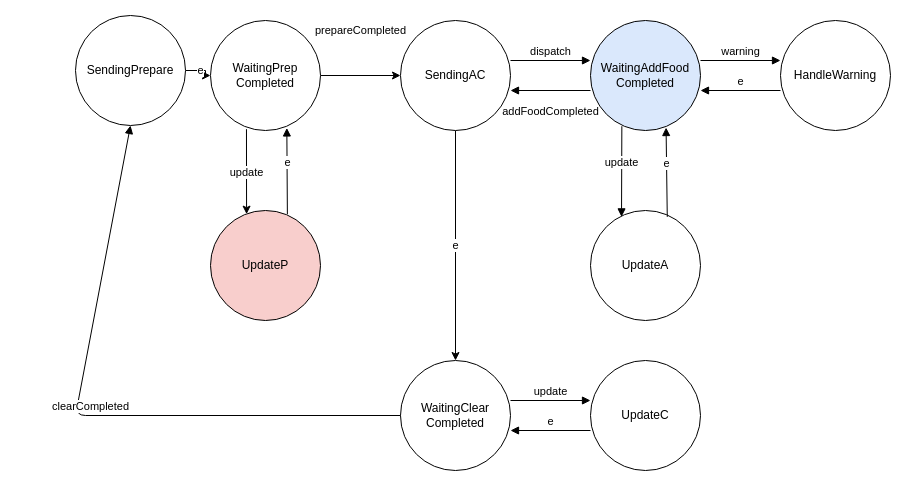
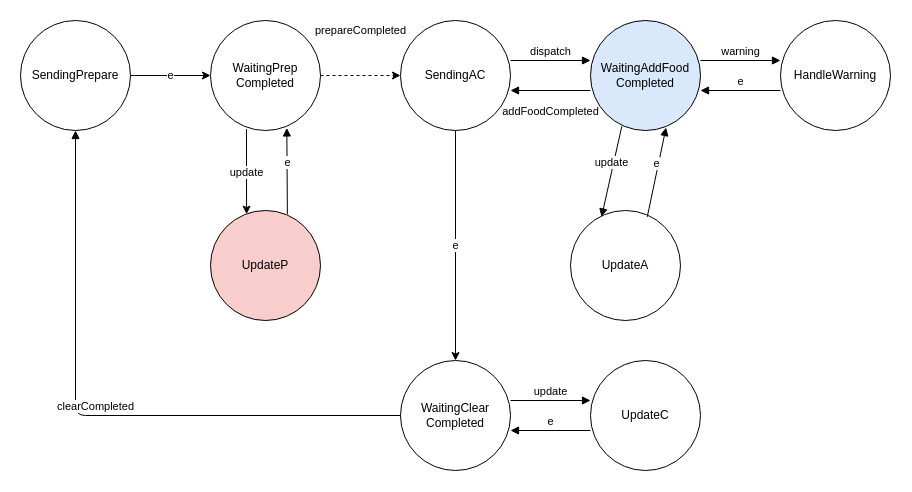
- <mxCell id="3" value="SendingPrepare" style="ellipse;whiteSpace=wrap;html=1;" vertex="1" parent="1"><mxGeometry x="75" y="15" width="110" height="110" as="geometry" /></mxCell>
+ <mxCell id="3" value="SendingPrepare" style="ellipse;whiteSpace=wrap;html=1;" vertex="1" parent="1"><mxGeometry x="20" y="20" width="110" height="110" as="geometry" /></mxCell>
- <mxCell id="4" value="prepareCompleted" style="edgeStyle=orthogonalEdgeStyle;rounded=0;orthogonalLoop=1;jettySize=auto;html=1;" edge="1" parent="1" source="6" target="9"><mxGeometry y="45" relative="1" as="geometry"><mxPoint as="offset" /></mxGeometry></mxCell>
+ <mxCell id="4" value="prepareCompleted" style="edgeStyle=orthogonalEdgeStyle;rounded=0;orthogonalLoop=1;jettySize=auto;html=1;dashed=1;" edge="1" parent="1" source="6" target="9"><mxGeometry y="45" relative="1" as="geometry"><mxPoint as="offset" /></mxGeometry></mxCell>
- <mxCell id="13" value="UpdateA" style="ellipse;whiteSpace=wrap;html=1;" vertex="1" parent="1"><mxGeometry x="590" y="210" width="110" height="110" as="geometry" /></mxCell>
+ <mxCell id="13" value="UpdateA" style="ellipse;whiteSpace=wrap;html=1;" vertex="1" parent="1"><mxGeometry x="570" y="210" width="110" height="110" as="geometry" /></mxCell>
